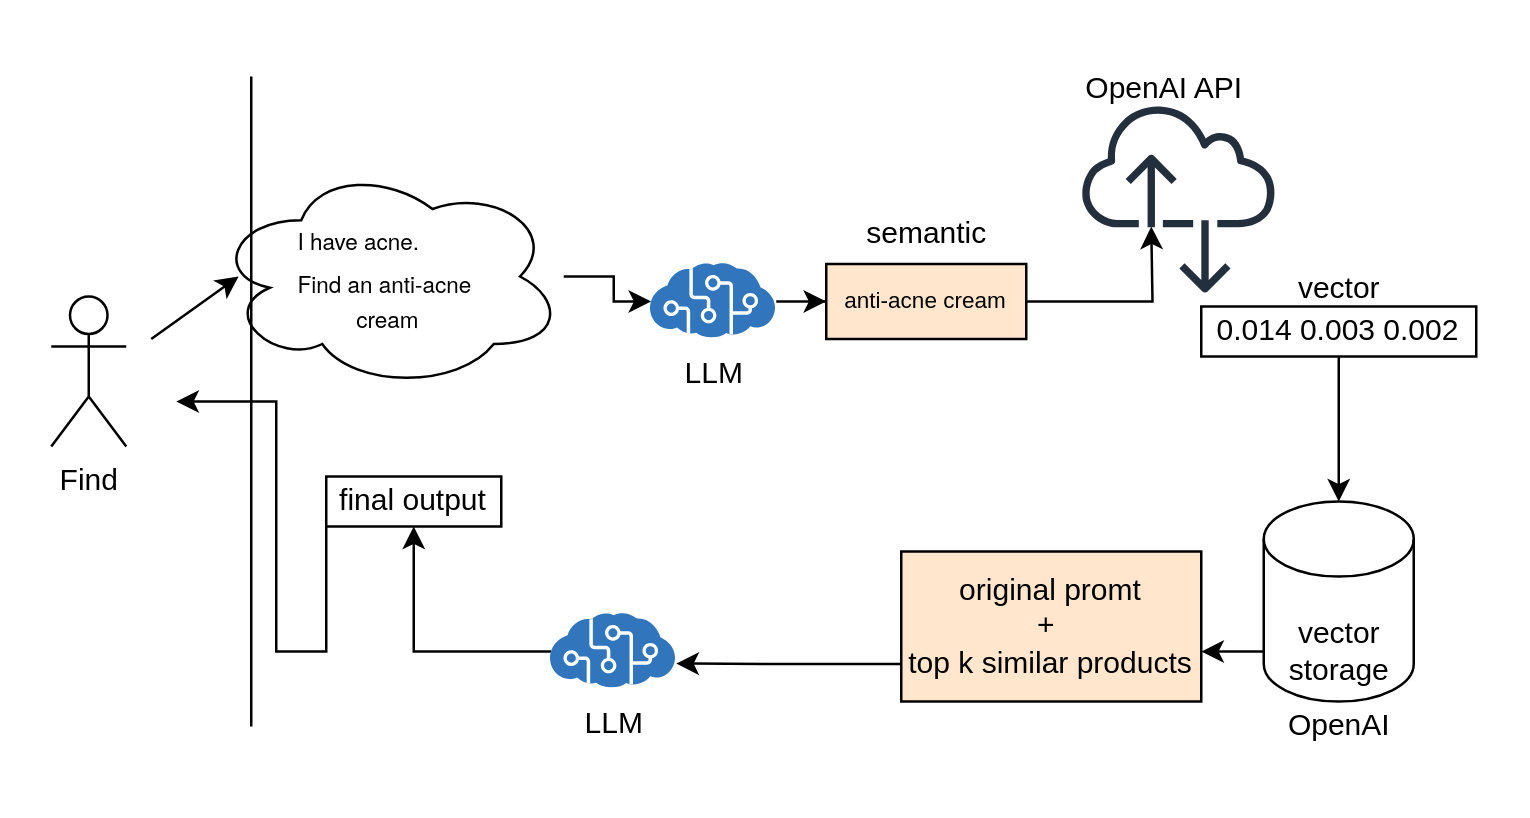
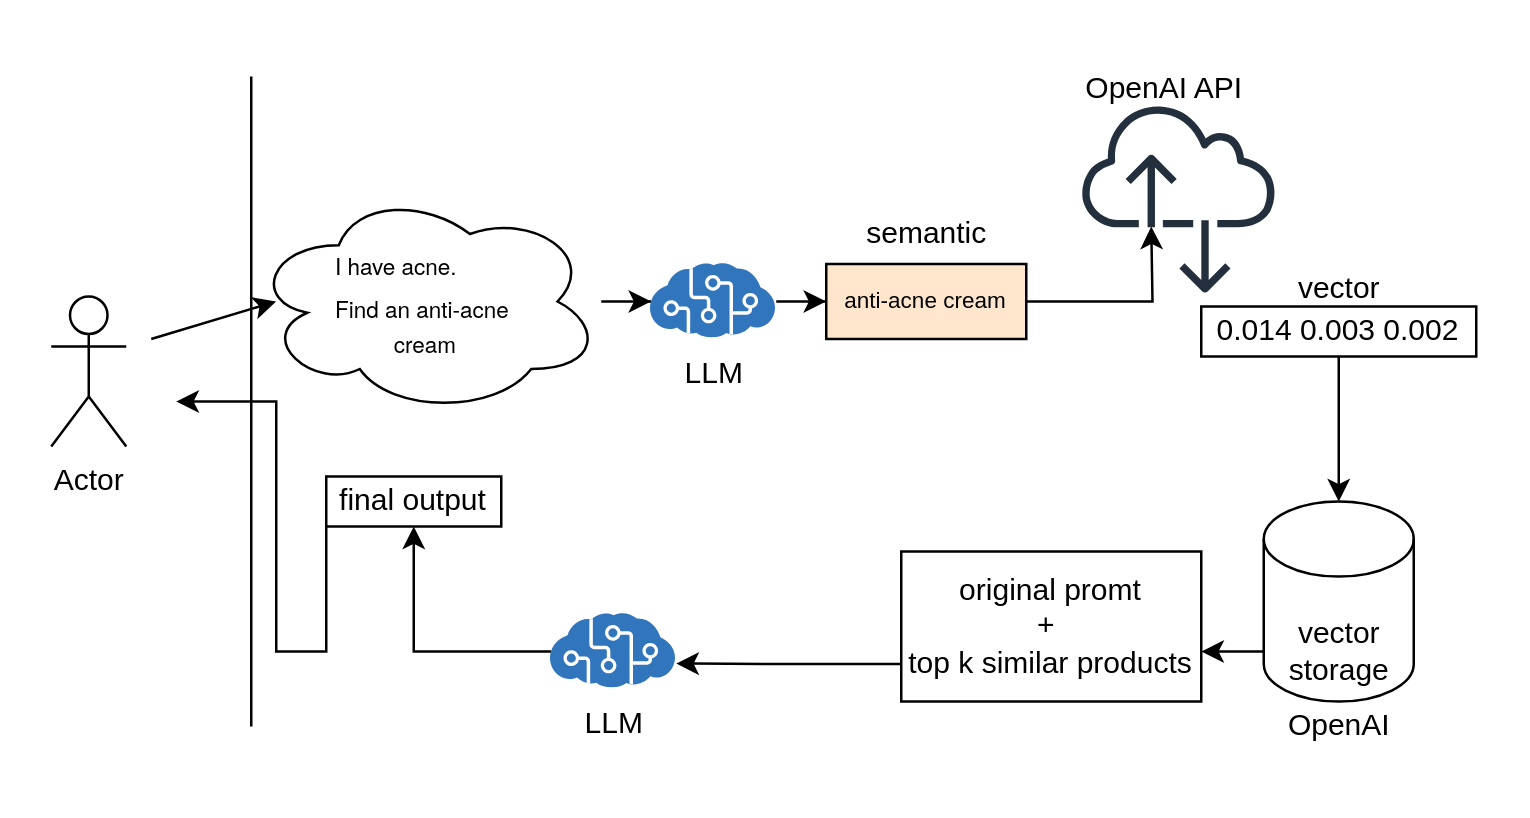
- <mxCell id="4" value="&lt;p style=&quot;margin: 0px; font-variant-numeric: normal; font-variant-east-asian: normal; font-variant-alternates: normal; font-kerning: auto; font-optical-sizing: auto; font-feature-settings: normal; font-variation-settings: normal; font-variant-position: normal; font-stretch: normal; line-height: normal; font-family: &amp;quot;Helvetica Neue&amp;quot;; text-align: start;&quot; class=&quot;p1&quot;&gt;&lt;font style=&quot;font-size: 9px;&quot;&gt;I have acne.&lt;br&gt;Find an anti-acne&amp;nbsp;&lt;/font&gt;&lt;/p&gt;&lt;span style=&quot;font-family: &amp;quot;Helvetica Neue&amp;quot;; font-size: 9px; text-align: start;&quot;&gt;cream&lt;/span&gt;" style="ellipse;shape=cloud;whiteSpace=wrap;html=1;" parent="1" vertex="1"><mxGeometry x="85" y="65" width="140" height="90" as="geometry" /></mxCell>
+ <mxCell id="4" value="&lt;p style=&quot;margin: 0px; font-variant-numeric: normal; font-variant-east-asian: normal; font-variant-alternates: normal; font-kerning: auto; font-optical-sizing: auto; font-feature-settings: normal; font-variation-settings: normal; font-variant-position: normal; font-stretch: normal; line-height: normal; font-family: &amp;quot;Helvetica Neue&amp;quot;; text-align: start;&quot; class=&quot;p1&quot;&gt;&lt;font style=&quot;font-size: 9px;&quot;&gt;I have acne.&lt;br&gt;Find an anti-acne&amp;nbsp;&lt;/font&gt;&lt;/p&gt;&lt;span style=&quot;font-family: &amp;quot;Helvetica Neue&amp;quot;; font-size: 9px; text-align: start;&quot;&gt;cream&lt;/span&gt;" style="ellipse;shape=cloud;whiteSpace=wrap;html=1;" parent="1" vertex="1"><mxGeometry x="100" y="75" width="140" height="90" as="geometry" /></mxCell>
- <mxCell id="2" value="Find" style="shape=umlActor;verticalLabelPosition=bottom;verticalAlign=top;html=1;outlineConnect=0;" parent="1" vertex="1"><mxGeometry x="20" y="118" width="30" height="60" as="geometry" /></mxCell>
+ <mxCell id="2" value="Actor" style="shape=umlActor;verticalLabelPosition=bottom;verticalAlign=top;html=1;outlineConnect=0;" parent="1" vertex="1"><mxGeometry x="20" y="118" width="30" height="60" as="geometry" /></mxCell>
- <mxCell id="20" value="&lt;span style=&quot;text-wrap: nowrap;&quot;&gt;original promt&lt;/span&gt;&lt;br style=&quot;text-wrap: nowrap;&quot;&gt;&lt;span style=&quot;text-wrap: nowrap;&quot;&gt;+&amp;nbsp;&lt;/span&gt;&lt;div style=&quot;text-wrap: nowrap;&quot;&gt;top k similar products&lt;/div&gt;" style="rounded=0;whiteSpace=wrap;html=1;fillColor=#ffe6cc;" vertex="1" parent="1"><mxGeometry x="360" y="220" width="120" height="60" as="geometry" /></mxCell>
+ <mxCell id="20" value="&lt;span style=&quot;text-wrap: nowrap;&quot;&gt;original promt&lt;/span&gt;&lt;br style=&quot;text-wrap: nowrap;&quot;&gt;&lt;span style=&quot;text-wrap: nowrap;&quot;&gt;+&amp;nbsp;&lt;/span&gt;&lt;div style=&quot;text-wrap: nowrap;&quot;&gt;top k similar products&lt;/div&gt;" style="rounded=0;whiteSpace=wrap;html=1;" vertex="1" parent="1"><mxGeometry x="360" y="220" width="120" height="60" as="geometry" /></mxCell>
